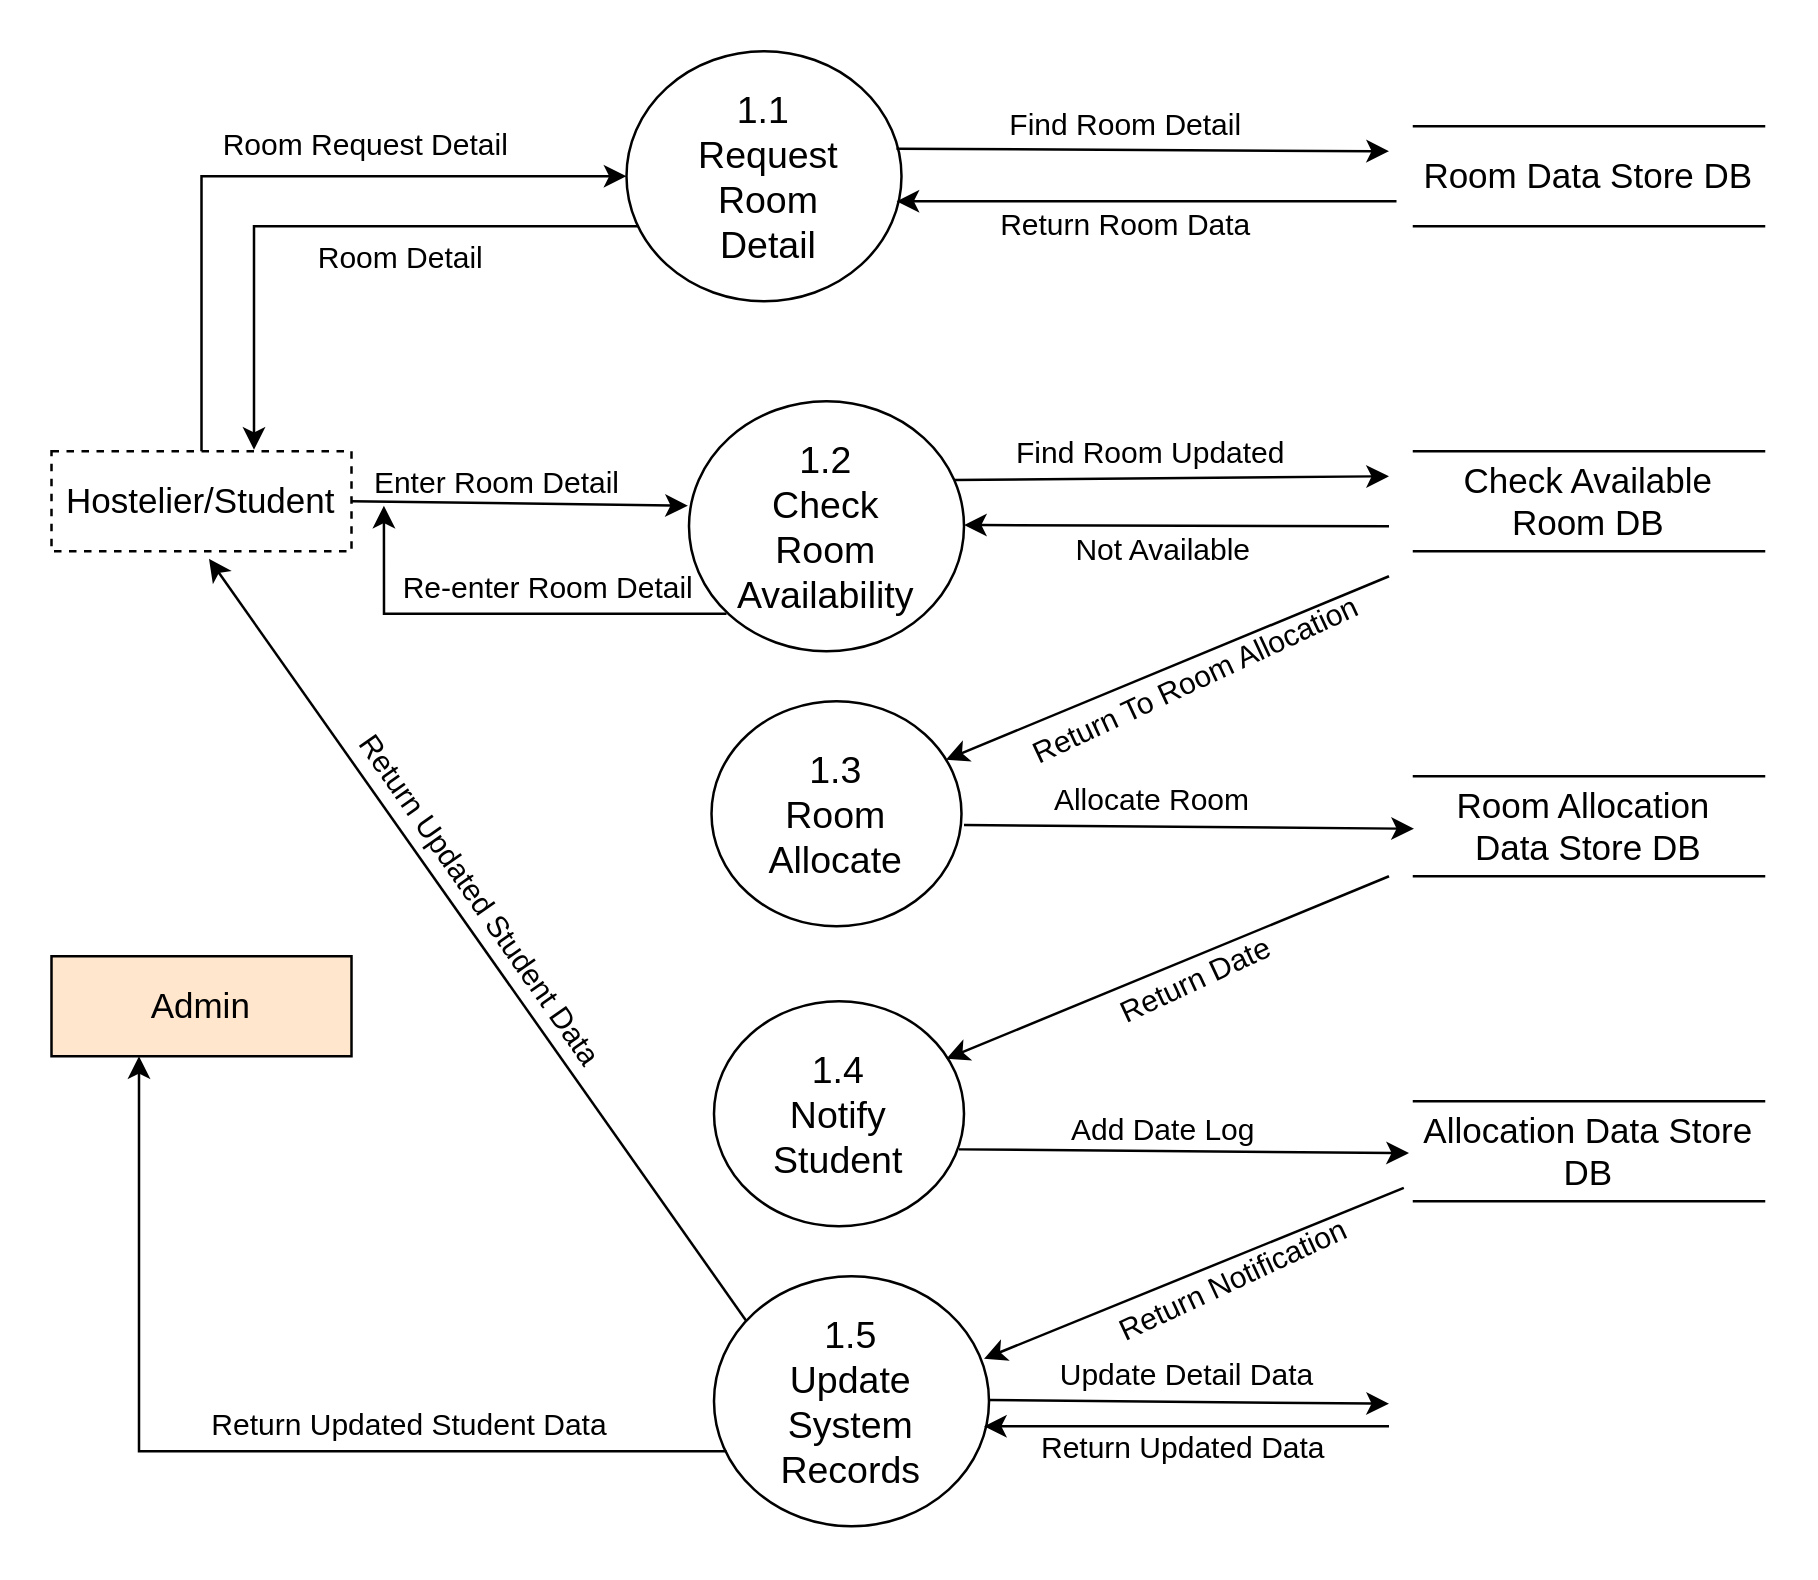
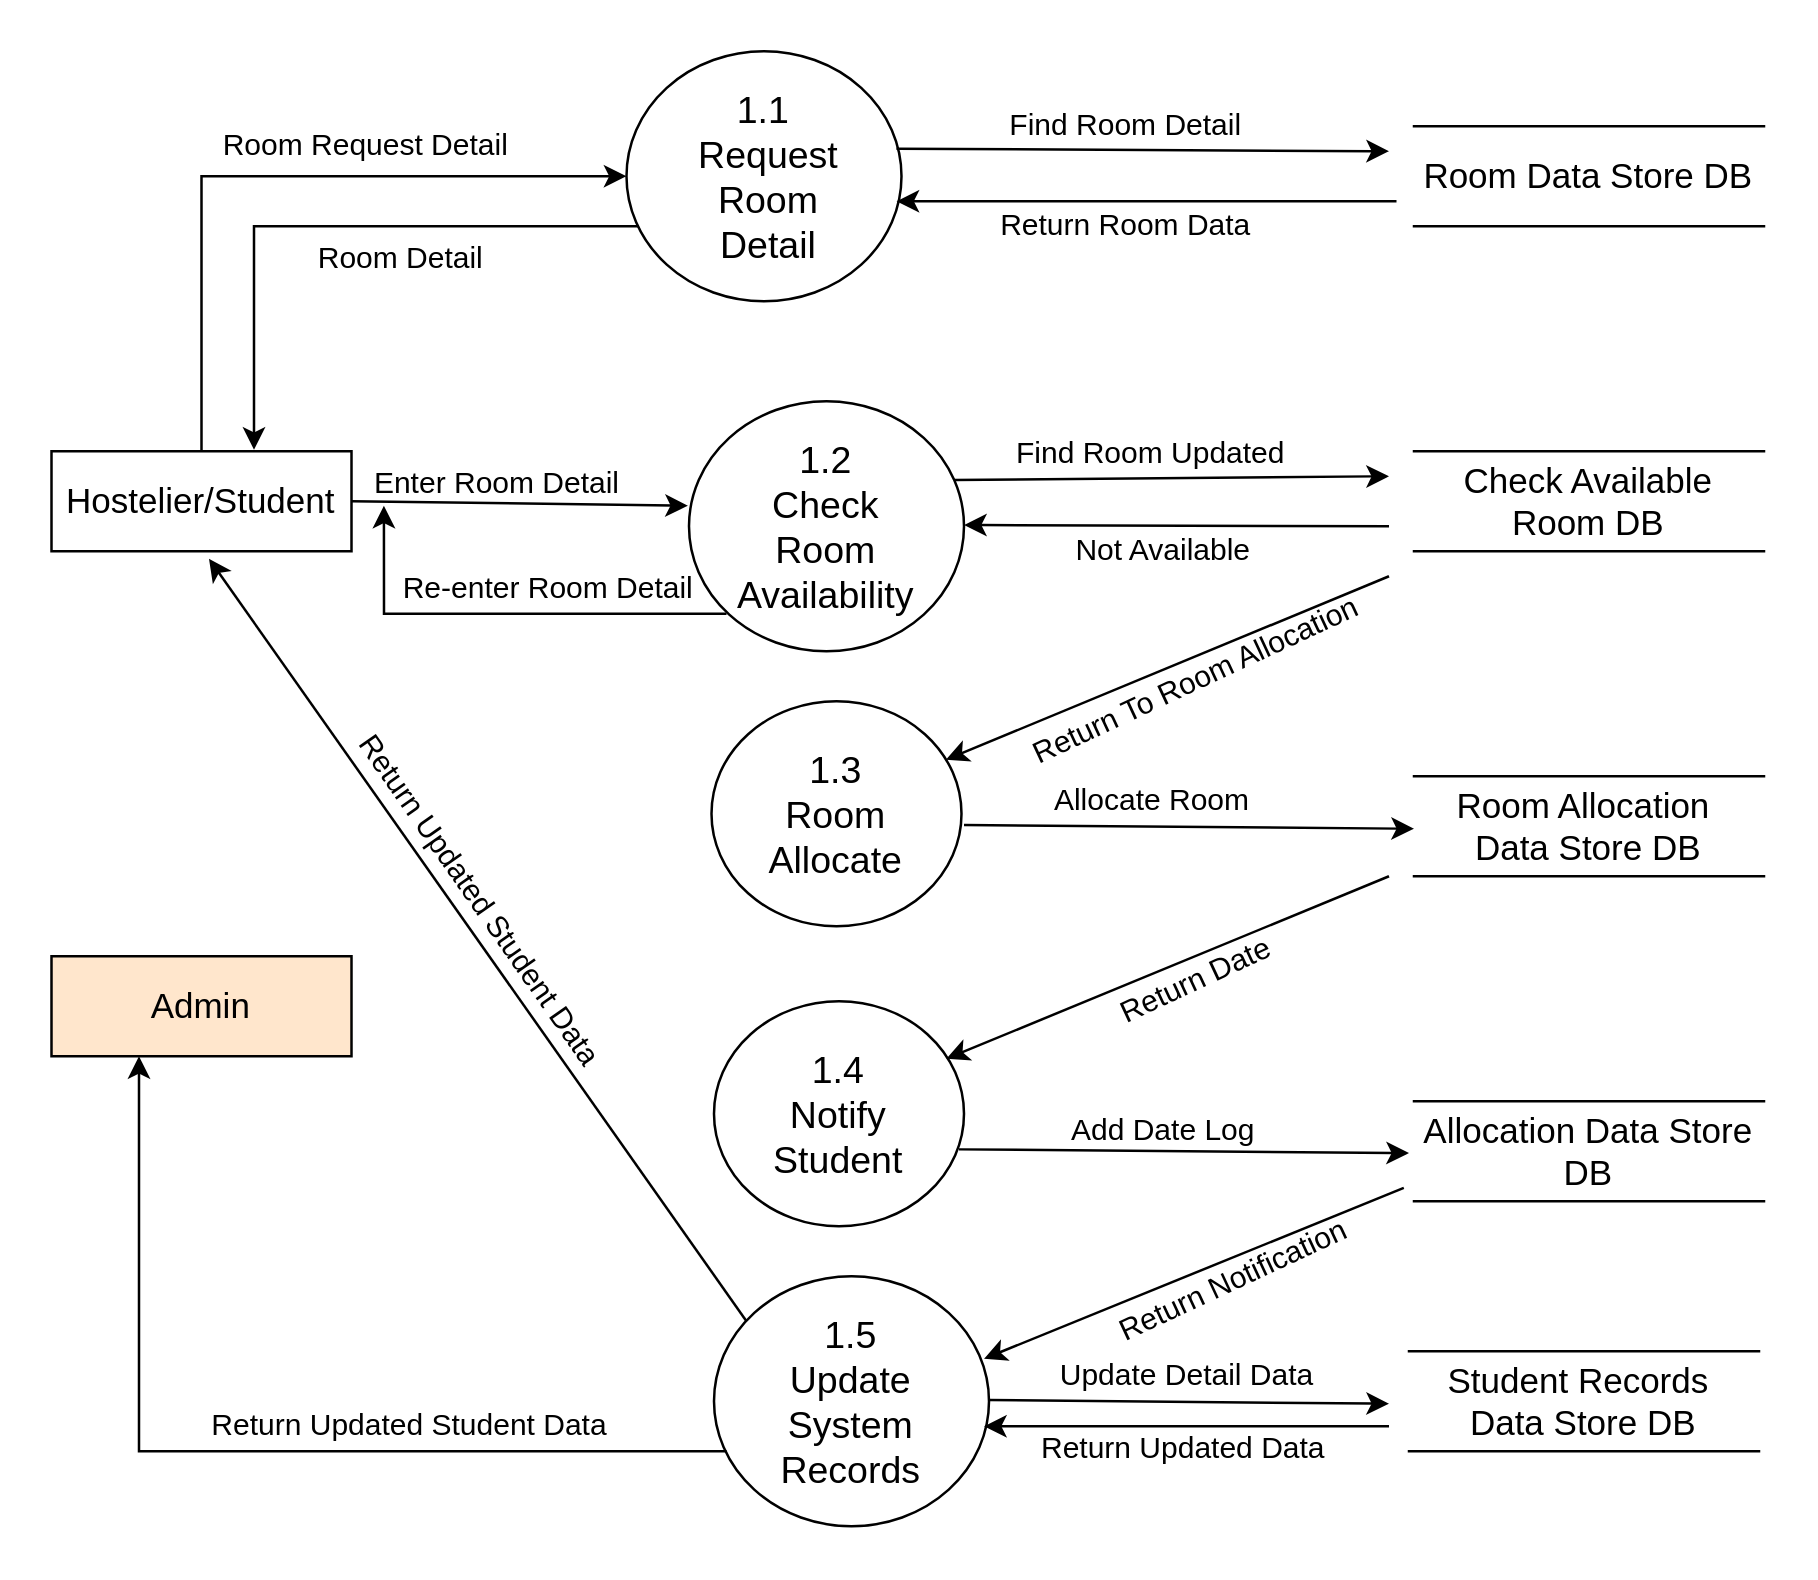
- <mxCell id="22" value="&lt;font style=&quot;font-size: 14px;&quot;&gt;Hostelier/Student&lt;/font&gt;" style="rounded=0;whiteSpace=wrap;html=1;dashed=1;" parent="2" vertex="1"><mxGeometry y="160" width="120" height="40" as="geometry" /></mxCell>
+ <mxCell id="22" value="&lt;font style=&quot;font-size: 14px;&quot;&gt;Hostelier/Student&lt;/font&gt;" style="rounded=0;whiteSpace=wrap;html=1;" parent="2" vertex="1"><mxGeometry y="160" width="120" height="40" as="geometry" /></mxCell>
+ <mxCell id="21" value="&lt;font style=&quot;font-size: 14px;&quot;&gt;Student Records&amp;nbsp;&lt;/font&gt;&lt;div&gt;&lt;font style=&quot;font-size: 14px;&quot;&gt;Data Store DB&lt;/font&gt;&lt;/div&gt;" style="shape=partialRectangle;whiteSpace=wrap;html=1;left=0;right=0;fillColor=none;" parent="2" vertex="1"><mxGeometry x="543" y="520" width="140" height="40" as="geometry" /></mxCell>
